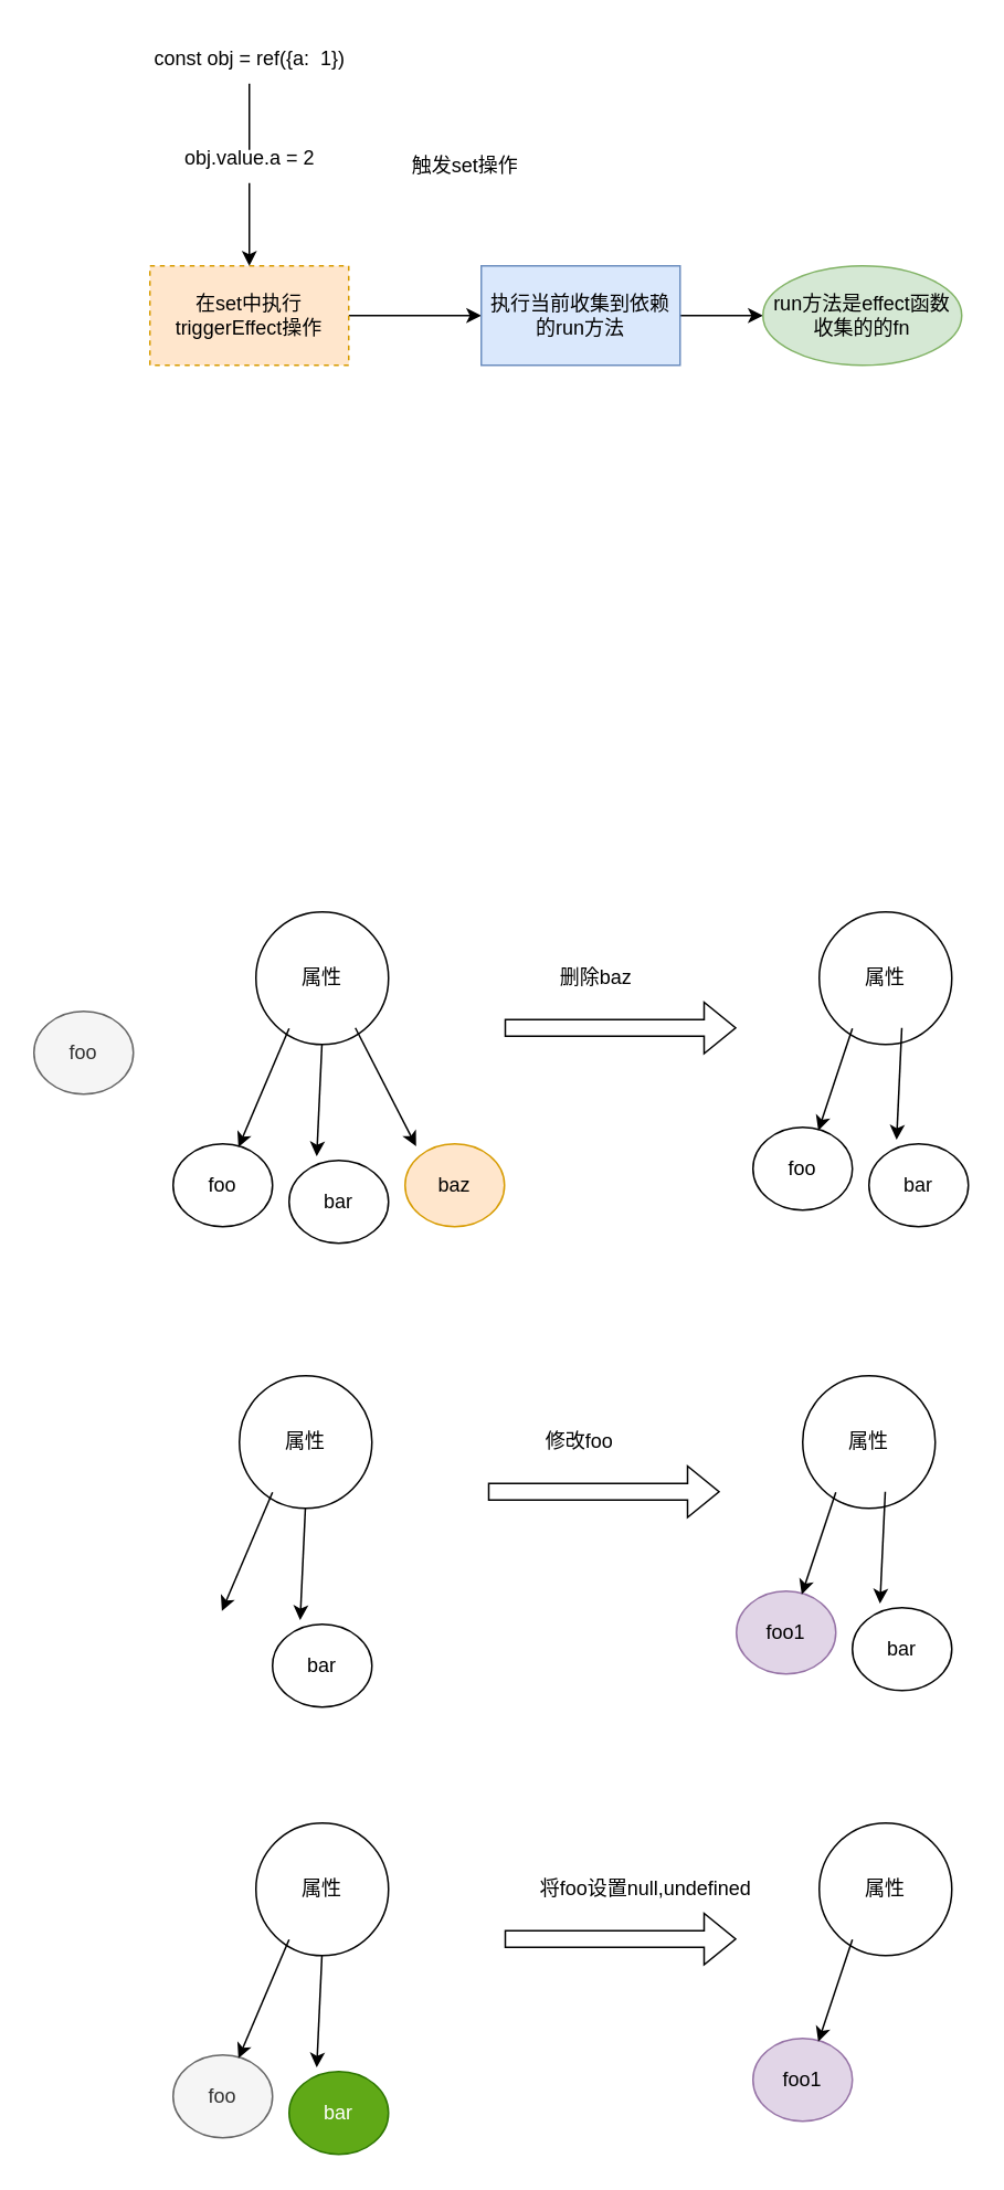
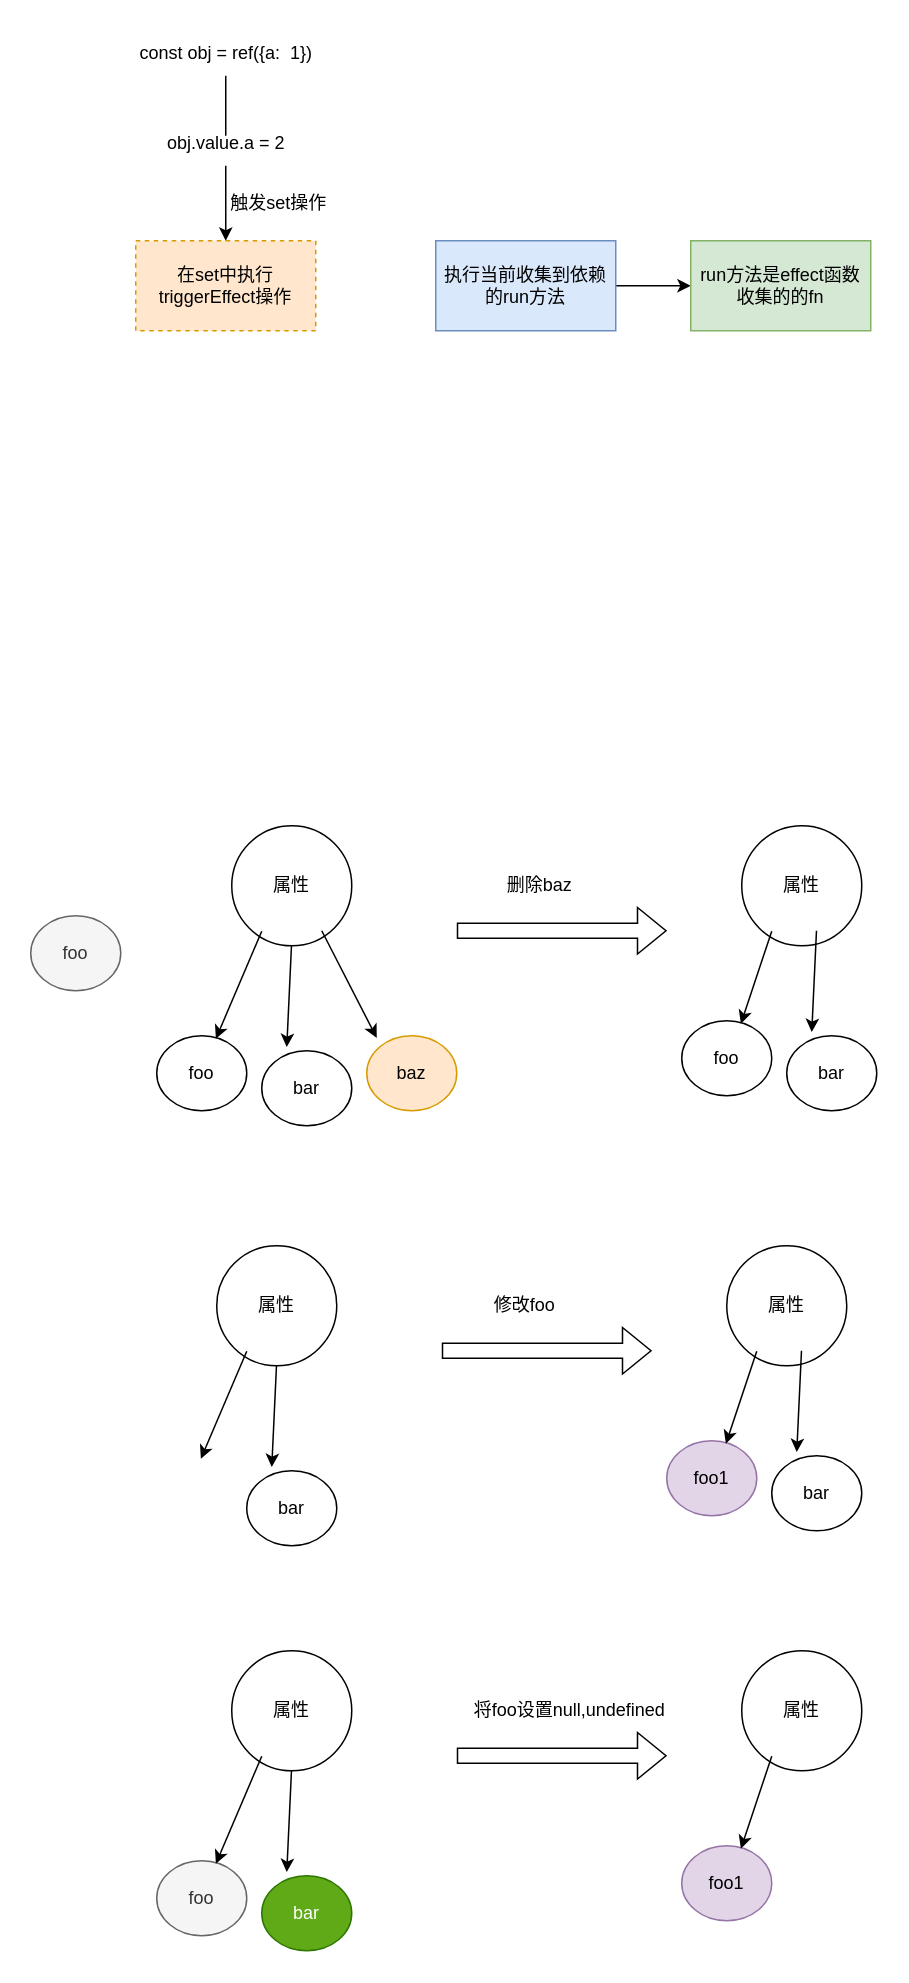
- <mxCell id="8" value="触发set操作" style="text;html=1;align=center;verticalAlign=middle;resizable=0;points=[];autosize=1;strokeColor=none;fillColor=none;" vertex="1" parent="1"><mxGeometry x="235" y="85" width="90" height="30" as="geometry" /></mxCell>
+ <mxCell id="8" value="触发set操作" style="text;html=1;align=center;verticalAlign=middle;resizable=0;points=[];autosize=1;strokeColor=none;fillColor=none;" vertex="1" parent="1"><mxGeometry x="140" y="120" width="90" height="30" as="geometry" /></mxCell>
- <mxCell id="3" value="" style="edgeStyle=orthogonalEdgeStyle;rounded=0;orthogonalLoop=1;jettySize=auto;html=1;" edge="1" parent="1" source="4" target="10"><mxGeometry relative="1" as="geometry" /></mxCell>
- <mxCell id="11" value="run方法是effect函数收集的的fn" style="ellipse;whiteSpace=wrap;html=1;fillColor=#d5e8d4;strokeColor=#82b366;" vertex="1" parent="1"><mxGeometry x="460" y="160" width="120" height="60" as="geometry" /></mxCell>
+ <mxCell id="11" value="run方法是effect函数收集的的fn" style="whiteSpace=wrap;html=1;fillColor=#d5e8d4;strokeColor=#82b366;" vertex="1" parent="1"><mxGeometry x="460" y="160" width="120" height="60" as="geometry" /></mxCell>
- <mxCell id="47" value="将foo设置null,undefined" style="text;html=1;align=center;verticalAlign=middle;resizable=0;points=[];autosize=1;strokeColor=none;fillColor=none;" vertex="1" parent="1"><mxGeometry x="314" y="1125" width="150" height="30" as="geometry" /></mxCell>
+ <mxCell id="47" value="将foo设置null,undefined" style="text;html=1;align=center;verticalAlign=middle;resizable=0;points=[];autosize=1;strokeColor=none;fillColor=none;" vertex="1" parent="1"><mxGeometry x="304" y="1125" width="150" height="30" as="geometry" /></mxCell>
